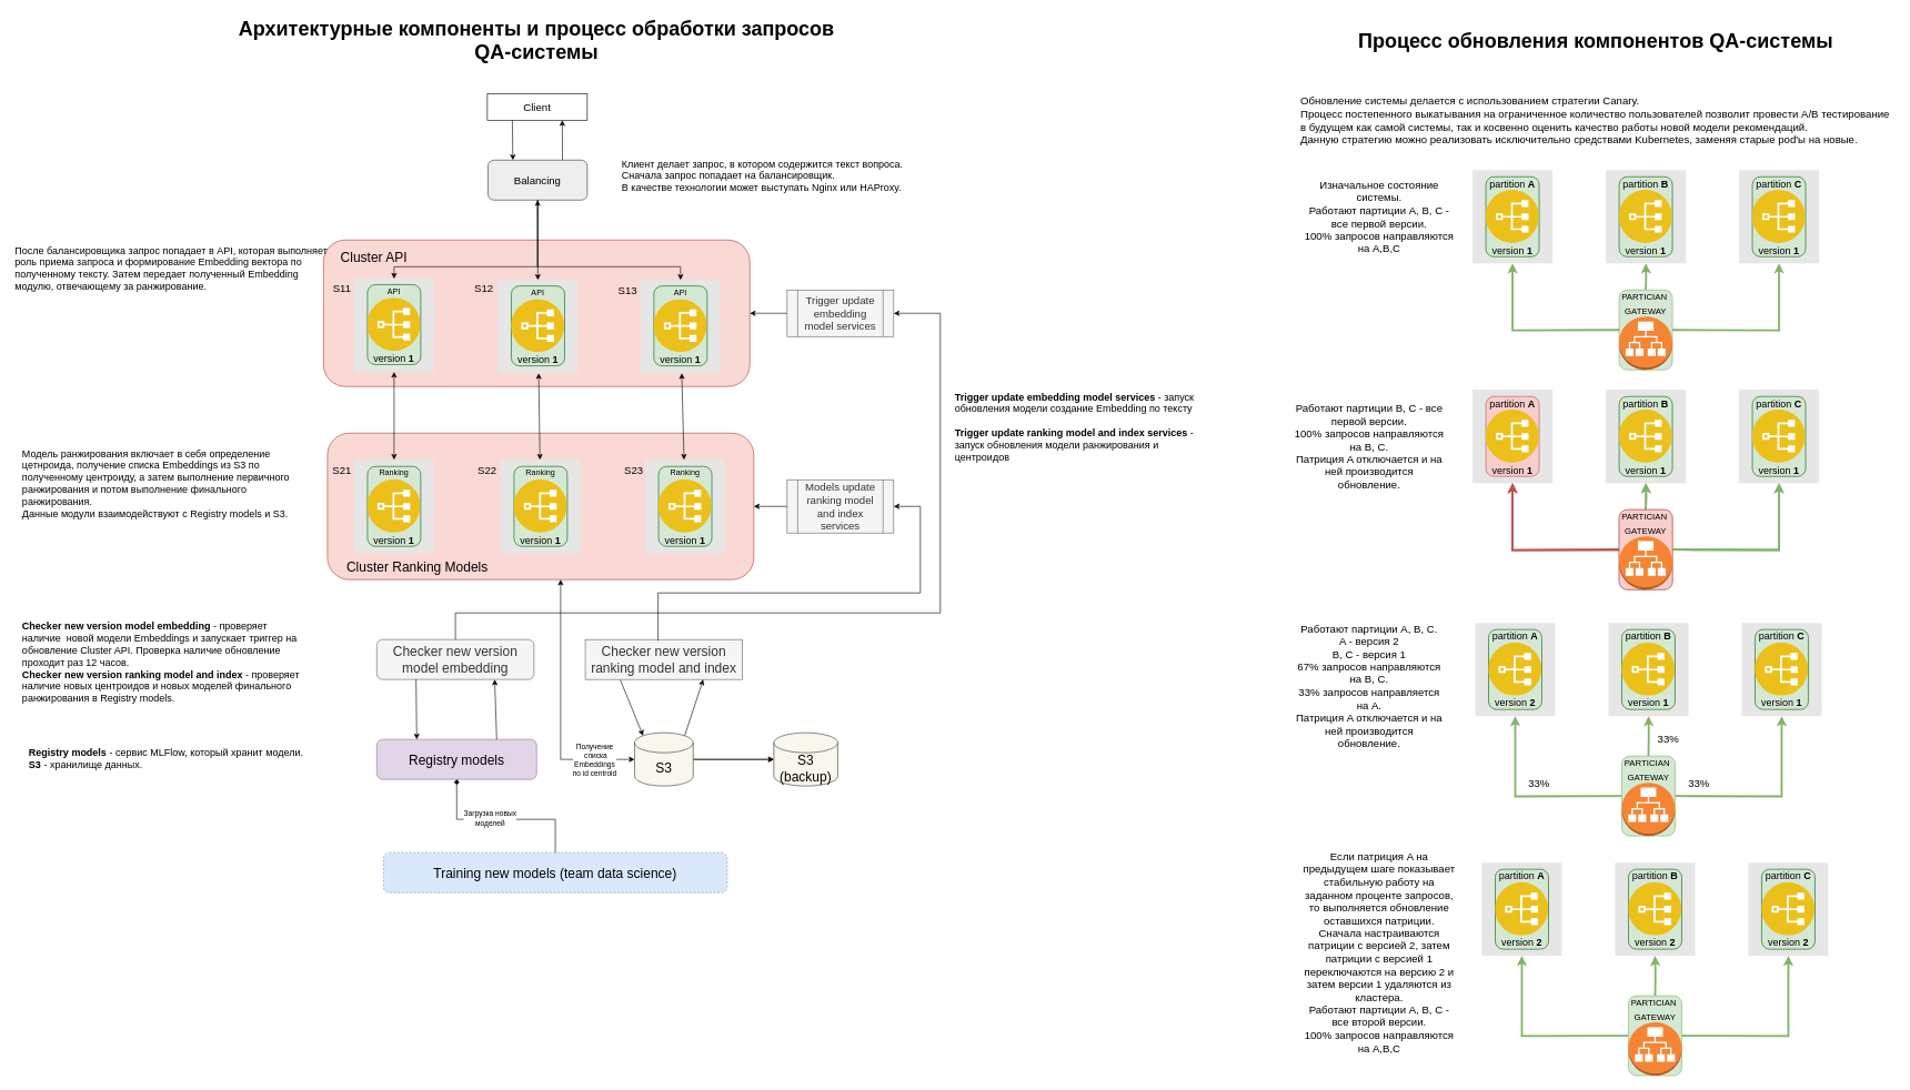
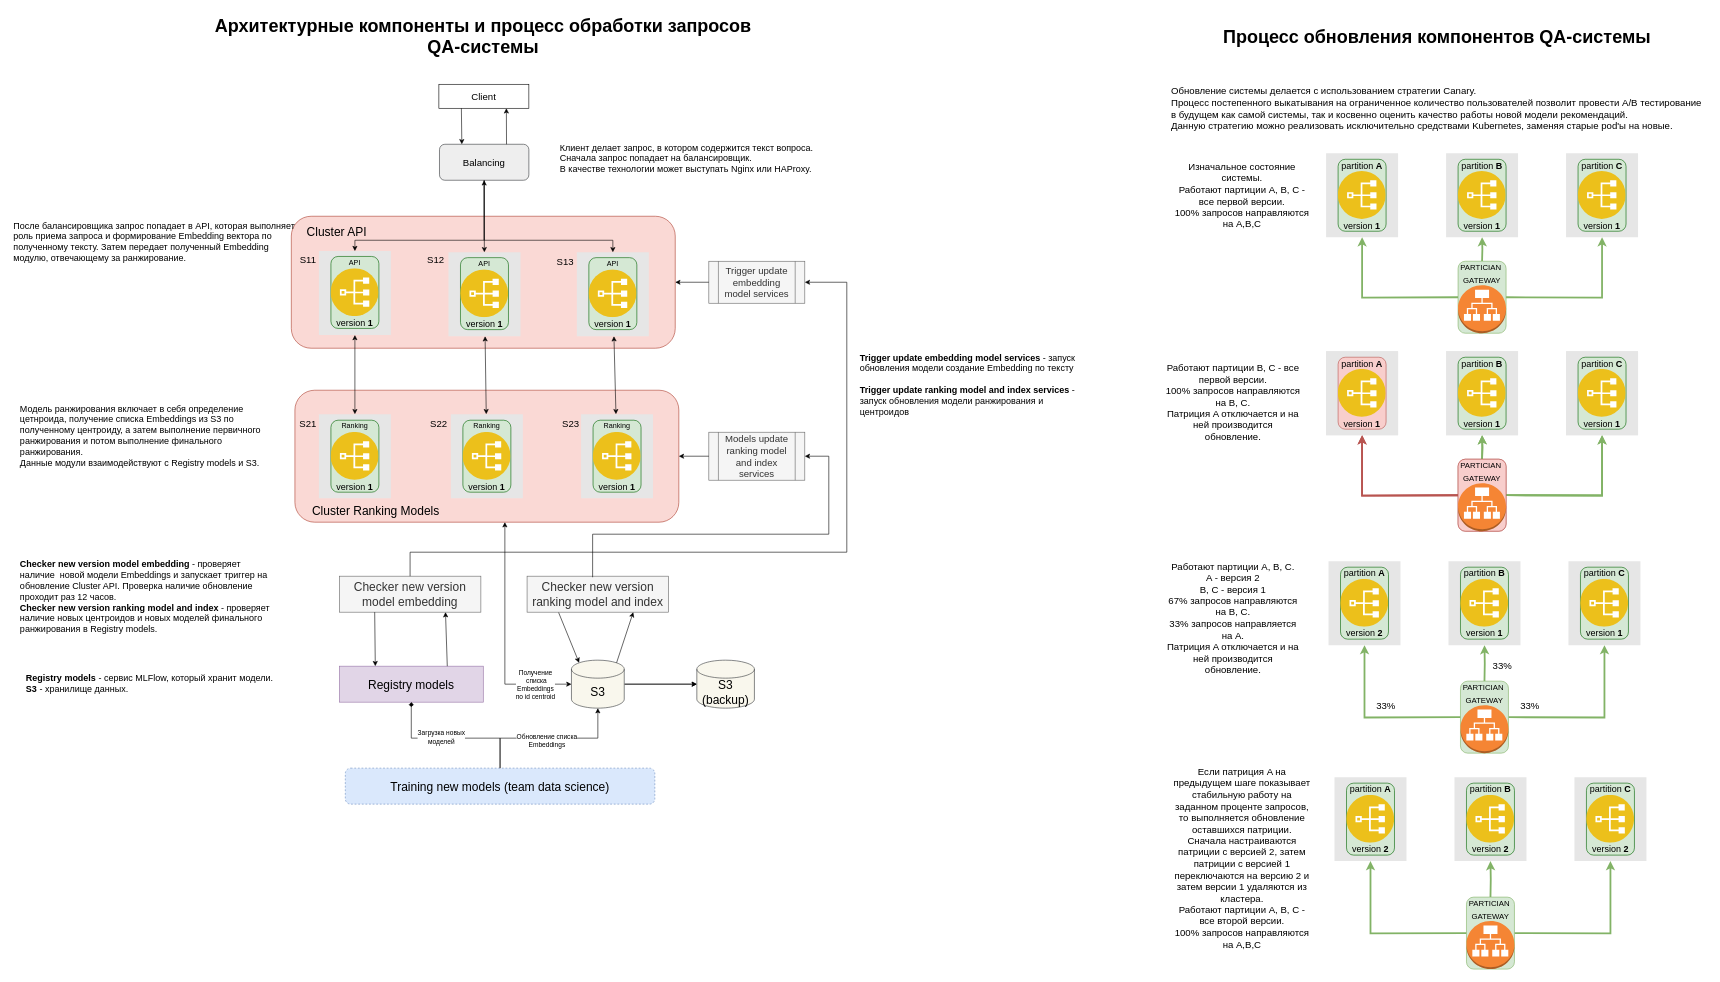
- <mxCell id="158" value="Checker new version model embedding" style="whiteSpace=wrap;html=1;fontSize=20;fillColor=#f5f5f5;strokeColor=#666666;fontColor=#333333;rounded=1;" vertex="1" parent="1"><mxGeometry x="565" y="960" width="236" height="60" as="geometry" /></mxCell>
+ <mxCell id="158" value="Checker new version model embedding" style="rounded=0;whiteSpace=wrap;html=1;fontSize=20;fillColor=#f5f5f5;strokeColor=#666666;fontColor=#333333;" vertex="1" parent="1"><mxGeometry x="565" y="960" width="236" height="60" as="geometry" /></mxCell>
- <mxCell id="159" value="Registry models" style="whiteSpace=wrap;html=1;fontSize=20;fillColor=#e1d5e7;strokeColor=#9673a6;rounded=1;" vertex="1" parent="1"><mxGeometry x="565" y="1110" width="240" height="60" as="geometry" /></mxCell>
+ <mxCell id="159" value="Registry models" style="rounded=0;whiteSpace=wrap;html=1;fontSize=20;fillColor=#e1d5e7;strokeColor=#9673a6;" vertex="1" parent="1"><mxGeometry x="565" y="1110" width="240" height="60" as="geometry" /></mxCell>
+ <mxCell id="229" value="" style="endArrow=classic;html=1;rounded=0;startArrow=none;startFill=0;endFill=1;entryX=0.5;entryY=1;entryDx=0;entryDy=0;exitX=0.5;exitY=0;exitDx=0;exitDy=0;edgeStyle=orthogonalEdgeStyle;entryPerimeter=0;" edge="1" parent="1" source="208" target="157"><mxGeometry width="50" height="50" relative="1" as="geometry"><mxPoint x="843" y="1290" as="sourcePoint" /><mxPoint x="695" y="1180" as="targetPoint" /></mxGeometry></mxCell>
+ <mxCell id="230" value="Обновление списка &lt;br&gt;Embeddings" style="edgeLabel;html=1;align=center;verticalAlign=middle;resizable=0;points=[];" vertex="1" connectable="0" parent="229"><mxGeometry x="-0.032" y="-4" relative="1" as="geometry"><mxPoint as="offset" /></mxGeometry></mxCell>
